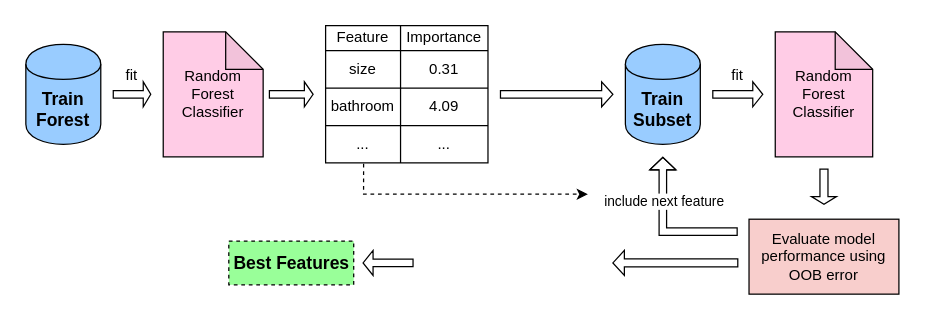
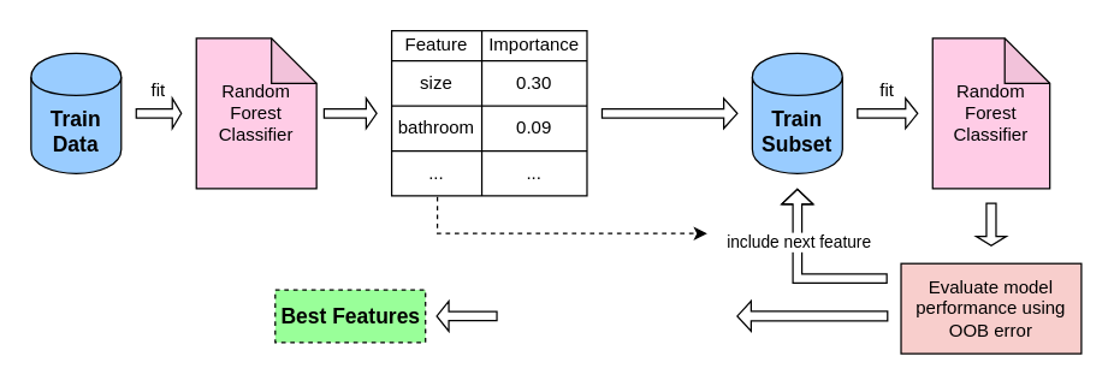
- <mxCell id="11" value="0.31" style="shape=partialRectangle;html=1;whiteSpace=wrap;connectable=0;strokeColor=inherit;overflow=hidden;fillColor=none;top=0;left=0;bottom=0;right=0;pointerEvents=1;" vertex="1" parent="9"><mxGeometry x="60" width="70" height="30" as="geometry"><mxRectangle width="70" height="30" as="alternateBounds" /></mxGeometry></mxCell>
+ <mxCell id="11" value="0.30" style="shape=partialRectangle;html=1;whiteSpace=wrap;connectable=0;strokeColor=inherit;overflow=hidden;fillColor=none;top=0;left=0;bottom=0;right=0;pointerEvents=1;" vertex="1" parent="9"><mxGeometry x="60" width="70" height="30" as="geometry"><mxRectangle width="70" height="30" as="alternateBounds" /></mxGeometry></mxCell>
- <mxCell id="14" value="4.09" style="shape=partialRectangle;html=1;whiteSpace=wrap;connectable=0;strokeColor=inherit;overflow=hidden;fillColor=none;top=0;left=0;bottom=0;right=0;pointerEvents=1;" vertex="1" parent="12"><mxGeometry x="60" width="70" height="30" as="geometry"><mxRectangle width="70" height="30" as="alternateBounds" /></mxGeometry></mxCell>
+ <mxCell id="14" value="0.09" style="shape=partialRectangle;html=1;whiteSpace=wrap;connectable=0;strokeColor=inherit;overflow=hidden;fillColor=none;top=0;left=0;bottom=0;right=0;pointerEvents=1;" vertex="1" parent="12"><mxGeometry x="60" width="70" height="30" as="geometry"><mxRectangle width="70" height="30" as="alternateBounds" /></mxGeometry></mxCell>
- <mxCell id="2" value="&lt;b&gt;&lt;font style=&quot;font-size: 14px;&quot;&gt;Train Forest&lt;/font&gt;&lt;/b&gt;" style="shape=cylinder;whiteSpace=wrap;html=1;boundedLbl=1;backgroundOutline=1;fillColor=#99CCFF;" vertex="1" parent="1"><mxGeometry x="20" y="35" width="60" height="80" as="geometry" /></mxCell>
+ <mxCell id="2" value="&lt;b&gt;&lt;font style=&quot;font-size: 14px;&quot;&gt;Train Data&lt;/font&gt;&lt;/b&gt;" style="shape=cylinder;whiteSpace=wrap;html=1;boundedLbl=1;backgroundOutline=1;fillColor=#99CCFF;" vertex="1" parent="1"><mxGeometry x="20" y="35" width="60" height="80" as="geometry" /></mxCell>
